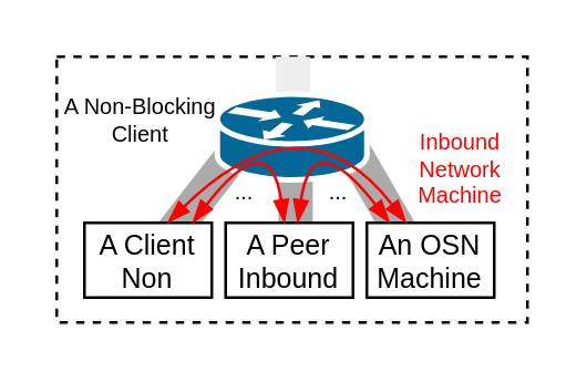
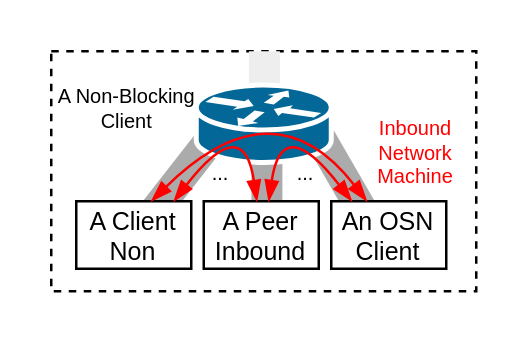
- <mxCell id="17" value="An OSN&lt;br&gt;Machine" style="text;html=1;strokeColor=none;fillColor=none;align=center;verticalAlign=middle;whiteSpace=wrap;rounded=0;fontSize=10;" vertex="1" parent="1"><mxGeometry x="128" y="82" width="54" height="24" as="geometry" /></mxCell>
+ <mxCell id="17" value="An OSN&lt;br&gt;Client" style="text;html=1;strokeColor=none;fillColor=none;align=center;verticalAlign=middle;whiteSpace=wrap;rounded=0;fontSize=10;" vertex="1" parent="1"><mxGeometry x="128" y="82" width="54" height="24" as="geometry" /></mxCell>
